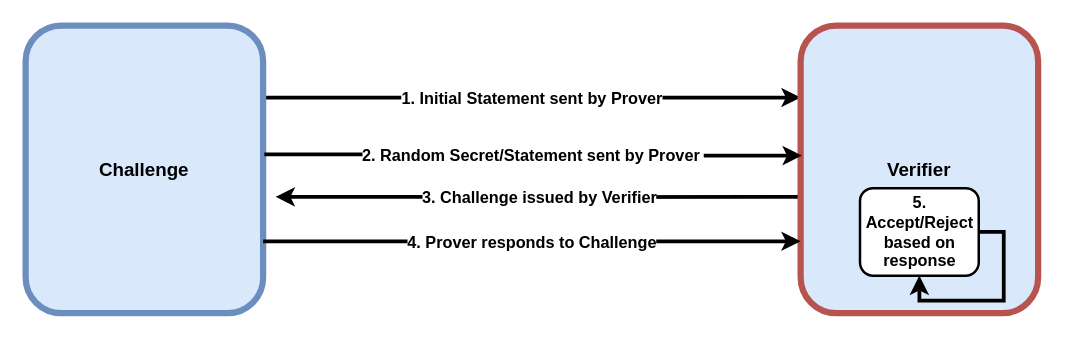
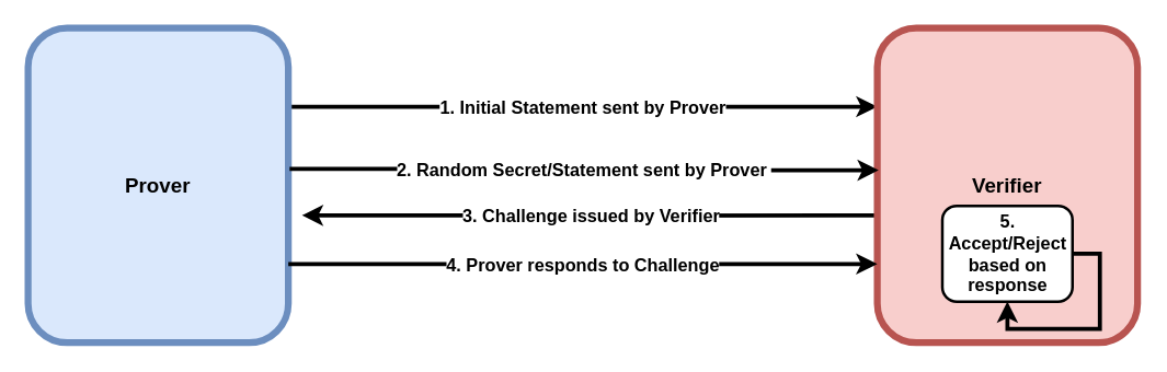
- <mxCell id="3" value="Challenge" style="rounded=1;whiteSpace=wrap;html=1;fillColor=#dae8fc;strokeColor=#6c8ebf;fontStyle=1;fontSize=15;labelBorderColor=none;strokeWidth=5;" vertex="1" parent="1"><mxGeometry x="20" y="20" width="190" height="230" as="geometry" /></mxCell>
+ <mxCell id="3" value="Prover" style="rounded=1;whiteSpace=wrap;html=1;fillColor=#dae8fc;strokeColor=#6c8ebf;fontStyle=1;fontSize=15;labelBorderColor=none;strokeWidth=5;" vertex="1" parent="1"><mxGeometry x="20" y="20" width="190" height="230" as="geometry" /></mxCell>
- <mxCell id="5" value="Verifier" style="rounded=1;whiteSpace=wrap;html=1;fillColor=#dae8fc;strokeColor=#b85450;fontStyle=1;fontSize=15;strokeWidth=5;" vertex="1" parent="1"><mxGeometry x="640" y="20" width="190" height="230" as="geometry" /></mxCell>
+ <mxCell id="5" value="Verifier" style="rounded=1;whiteSpace=wrap;html=1;fillColor=#f8cecc;strokeColor=#b85450;fontStyle=1;fontSize=15;strokeWidth=5;" vertex="1" parent="1"><mxGeometry x="640" y="20" width="190" height="230" as="geometry" /></mxCell>
